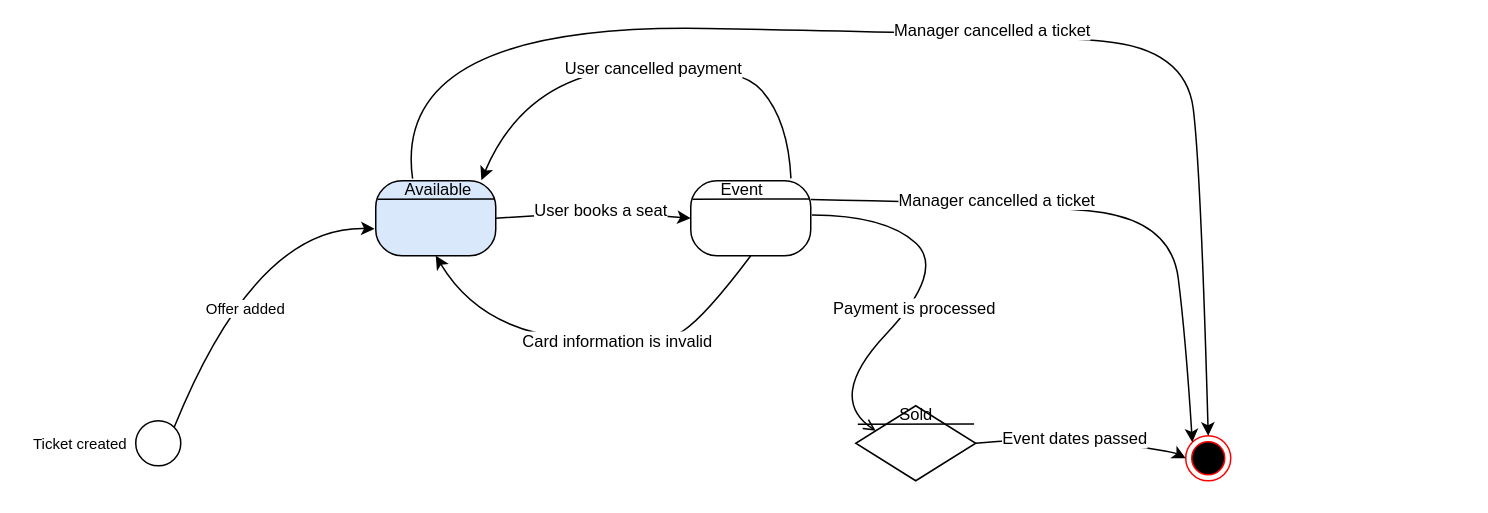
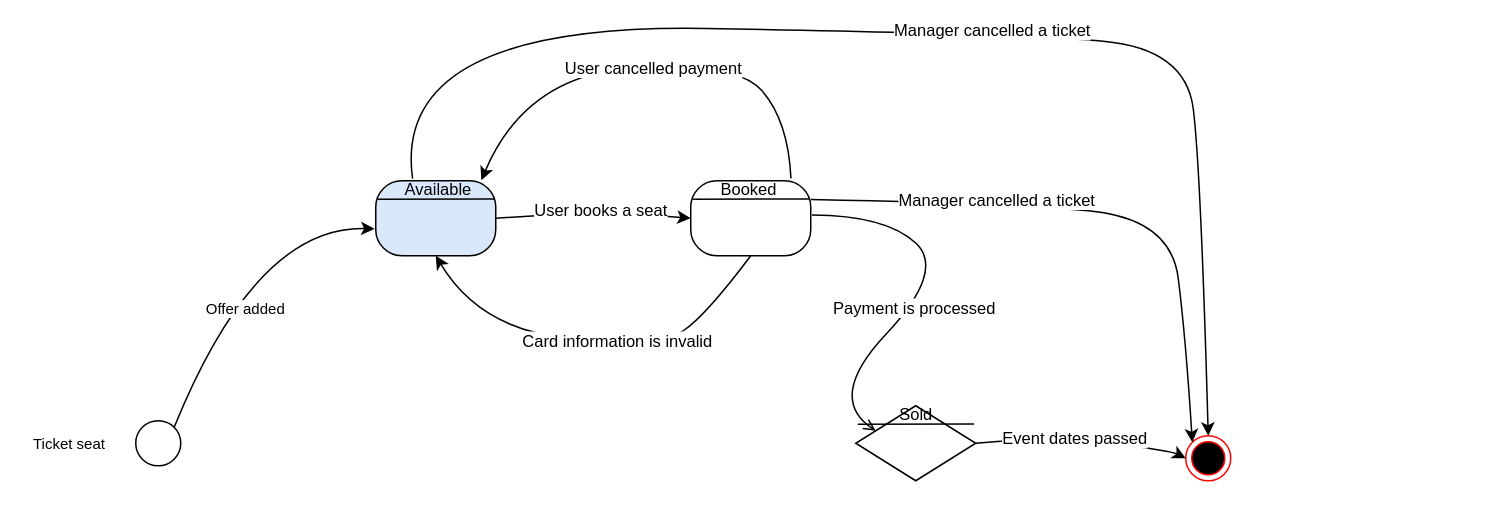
- <mxCell id="9" value="&lt;font style=&quot;font-size: 11px;&quot;&gt;&amp;nbsp; &amp;nbsp; &amp;nbsp; Event&lt;/font&gt;&lt;div style=&quot;font-size: 11px;&quot;&gt;&lt;br&gt;&lt;/div&gt;&lt;div style=&quot;font-size: 11px;&quot;&gt;&lt;font style=&quot;font-size: 11px;&quot;&gt;&lt;br&gt;&lt;/font&gt;&lt;/div&gt;&lt;div style=&quot;font-size: 11px;&quot;&gt;&lt;font style=&quot;font-size: 11px;&quot;&gt;&lt;br&gt;&lt;/font&gt;&lt;/div&gt;" style="rounded=1;whiteSpace=wrap;html=1;align=left;arcSize=35;" parent="8" vertex="1"><mxGeometry width="80" height="50" as="geometry" /></mxCell>
+ <mxCell id="9" value="&lt;font style=&quot;font-size: 11px;&quot;&gt;&amp;nbsp; &amp;nbsp; &amp;nbsp; Booked&lt;/font&gt;&lt;div style=&quot;font-size: 11px;&quot;&gt;&lt;br&gt;&lt;/div&gt;&lt;div style=&quot;font-size: 11px;&quot;&gt;&lt;font style=&quot;font-size: 11px;&quot;&gt;&lt;br&gt;&lt;/font&gt;&lt;/div&gt;&lt;div style=&quot;font-size: 11px;&quot;&gt;&lt;font style=&quot;font-size: 11px;&quot;&gt;&lt;br&gt;&lt;/font&gt;&lt;/div&gt;" style="rounded=1;whiteSpace=wrap;html=1;align=left;arcSize=35;" parent="8" vertex="1"><mxGeometry width="80" height="50" as="geometry" /></mxCell>
- <mxCell id="32" value="Ticket created" style="text;html=1;align=left;verticalAlign=middle;resizable=0;points=[];autosize=1;strokeColor=none;fillColor=none;fontSize=10;" parent="1" vertex="1"><mxGeometry x="20" y="280" width="90" height="30" as="geometry" /></mxCell>
+ <mxCell id="32" value="Ticket seat" style="text;html=1;align=left;verticalAlign=middle;resizable=0;points=[];autosize=1;strokeColor=none;fillColor=none;fontSize=10;" parent="1" vertex="1"><mxGeometry x="20" y="280" width="90" height="30" as="geometry" /></mxCell>
